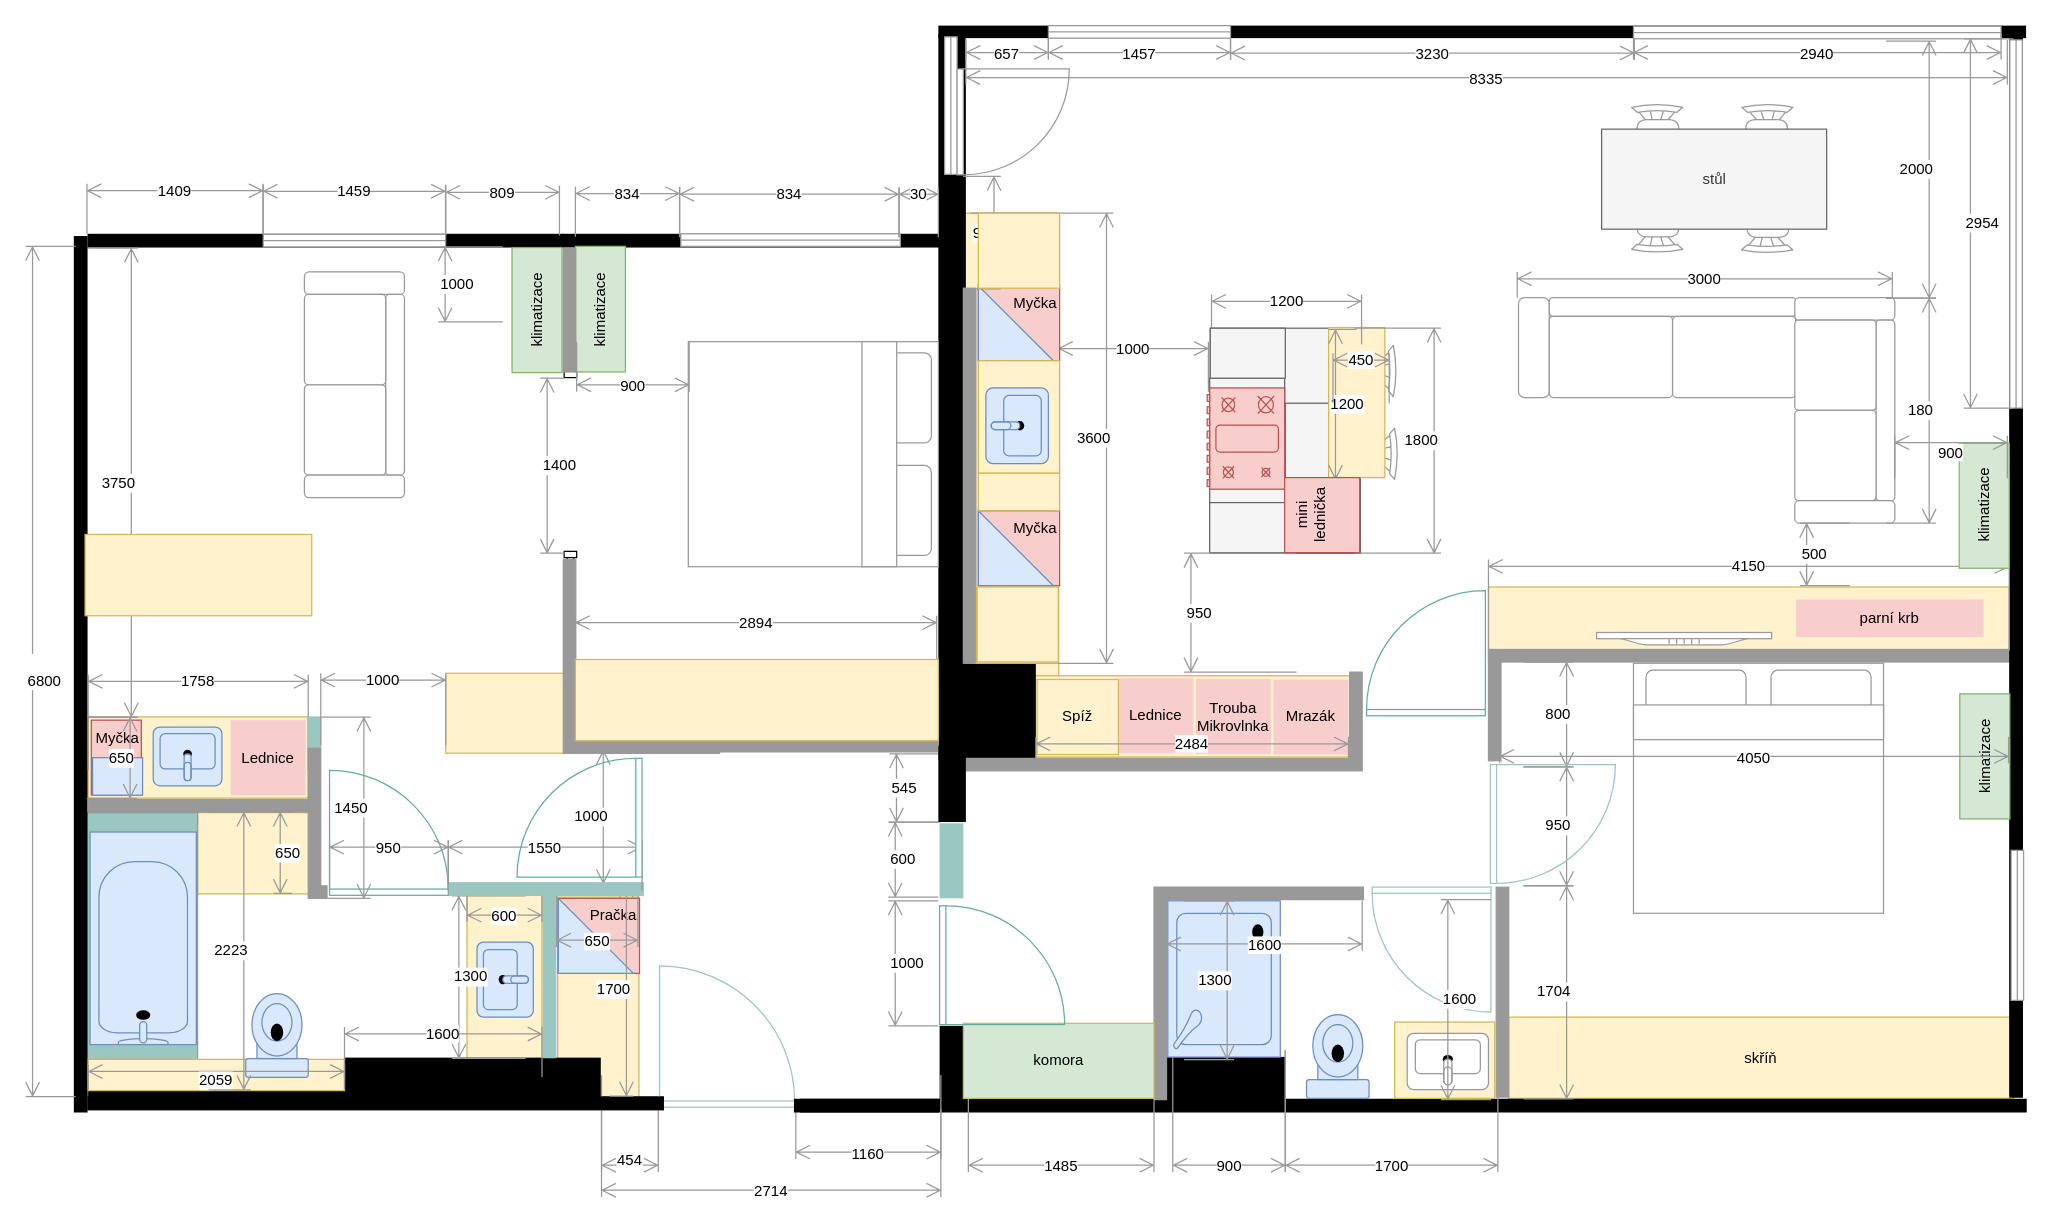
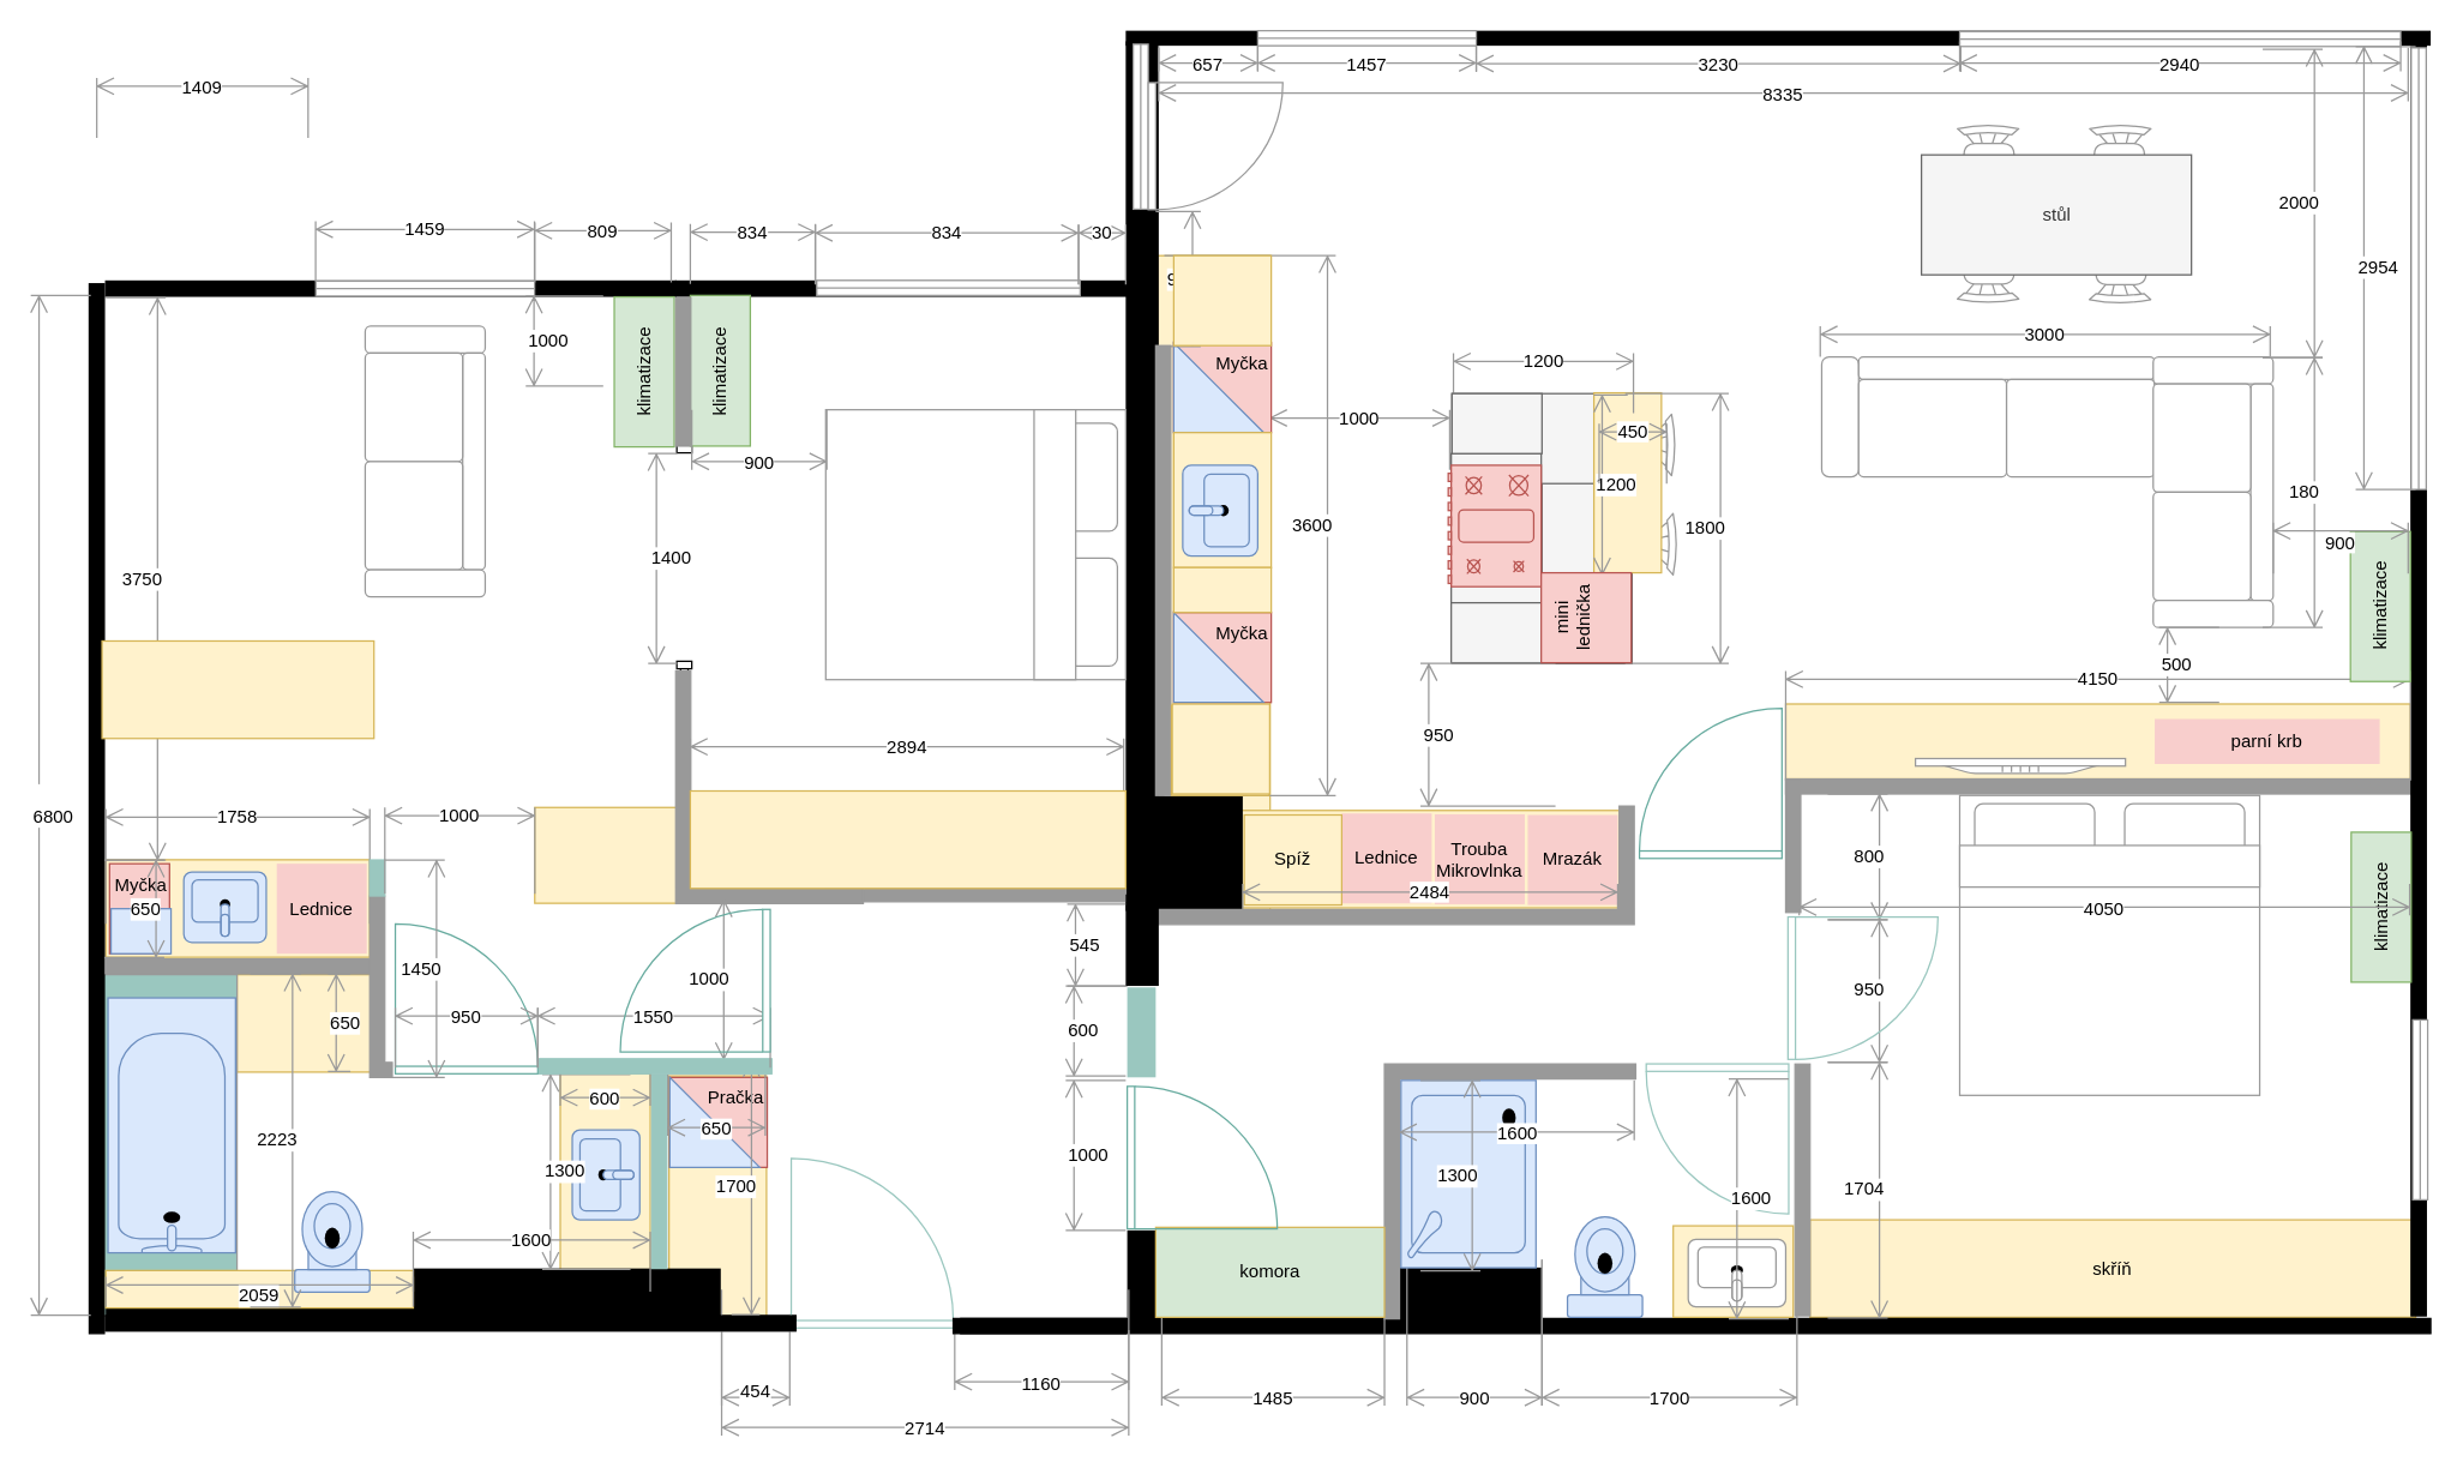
- <mxCell id="48" value="1409" style="shape=dimension;direction=west;whiteSpace=wrap;html=1;align=center;points=[];verticalAlign=top;spacingTop=-8;labelBackgroundColor=#ffffff;strokeColor=#999999;fillColor=#999999;" parent="1" vertex="1"><mxGeometry x="69" y="146.53" width="140.9" height="40" as="geometry" /></mxCell>
+ <mxCell id="48" value="1409" style="shape=dimension;direction=west;whiteSpace=wrap;html=1;align=center;points=[];verticalAlign=top;spacingTop=-8;labelBackgroundColor=#ffffff;strokeColor=#999999;fillColor=#999999;" parent="1" vertex="1"><mxGeometry x="64" y="51.53" width="140.9" height="40" as="geometry" /></mxCell>
